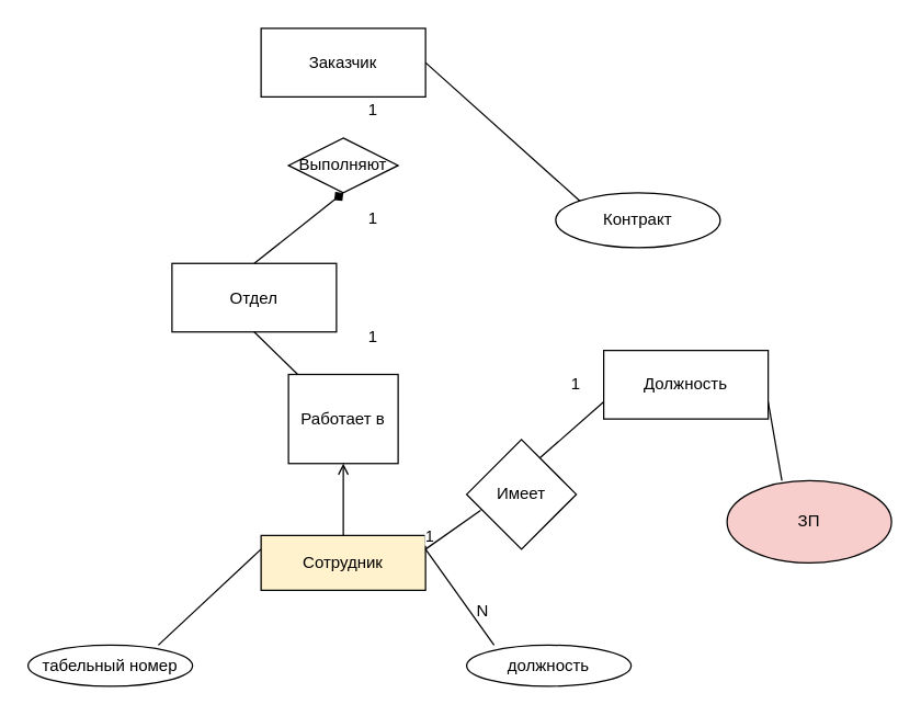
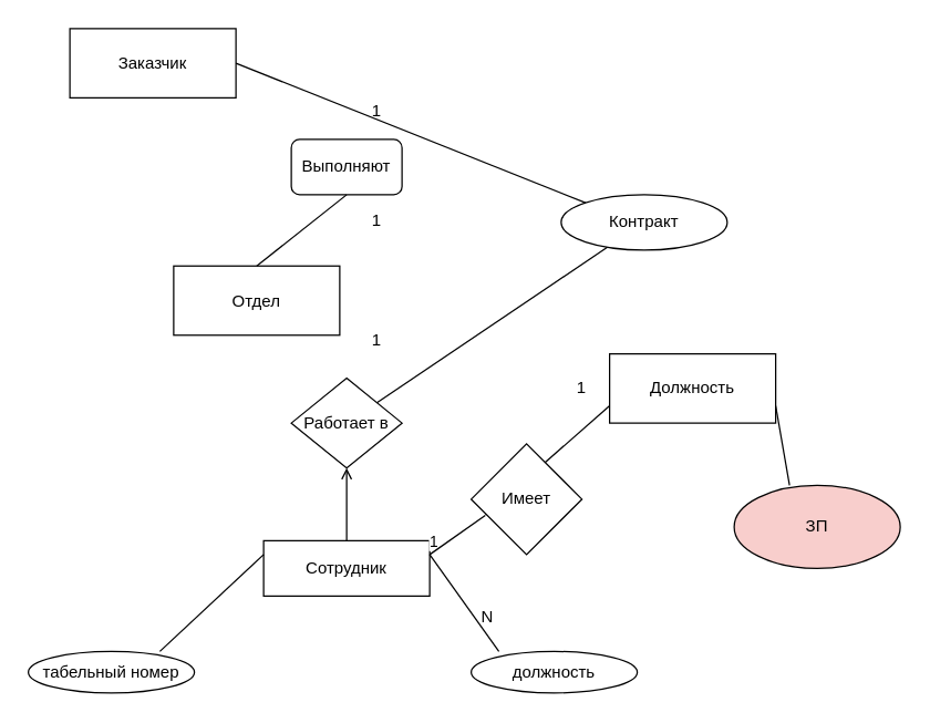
- <mxCell id="16" value="Заказчик" style="rounded=0;whiteSpace=wrap;html=1;" vertex="1" parent="1"><mxGeometry x="190" y="20" width="120" height="50" as="geometry" /></mxCell>
+ <mxCell id="16" value="Заказчик" style="rounded=0;whiteSpace=wrap;html=1;" vertex="1" parent="1"><mxGeometry x="50" y="20" width="120" height="50" as="geometry" /></mxCell>
- <mxCell id="22" value="Выполняют" style="rhombus;whiteSpace=wrap;html=1;" vertex="1" parent="1"><mxGeometry x="210" y="100" width="80" height="40" as="geometry" /></mxCell>
+ <mxCell id="22" value="Выполняют" style="whiteSpace=wrap;html=1;rounded=1;" vertex="1" parent="1"><mxGeometry x="210" y="100" width="80" height="40" as="geometry" /></mxCell>
- <mxCell id="23" value="" style="endArrow=diamond;html=1;entryX=0.5;entryY=1;entryDx=0;entryDy=0;exitX=0.5;exitY=0;exitDx=0;exitDy=0;" edge="1" parent="1" source="2" target="22"><mxGeometry width="50" height="50" relative="1" as="geometry"><mxPoint x="250" y="230" as="sourcePoint" /><mxPoint x="250" y="90" as="targetPoint" /></mxGeometry></mxCell>
+ <mxCell id="23" value="" style="endArrow=none;html=1;entryX=0.5;entryY=1;entryDx=0;entryDy=0;exitX=0.5;exitY=0;exitDx=0;exitDy=0;" edge="1" parent="1" source="2" target="22"><mxGeometry width="50" height="50" relative="1" as="geometry"><mxPoint x="250" y="230" as="sourcePoint" /><mxPoint x="250" y="90" as="targetPoint" /></mxGeometry></mxCell>
- <mxCell id="13" value="" style="endArrow=none;html=1;entryX=0.5;entryY=1;entryDx=0;entryDy=0;" edge="1" parent="1" source="14" target="2"><mxGeometry width="50" height="50" relative="1" as="geometry"><mxPoint x="250" y="369.289" as="sourcePoint" /><mxPoint x="250" y="319.289" as="targetPoint" /></mxGeometry></mxCell>
+ <mxCell id="13" value="" style="endArrow=none;html=1;" edge="1" parent="1" source="14" target="17"><mxGeometry width="50" height="50" relative="1" as="geometry"><mxPoint x="250" y="369.289" as="sourcePoint" /><mxPoint x="250" y="319.289" as="targetPoint" /></mxGeometry></mxCell>
- <mxCell id="14" value="Работает в" style="whiteSpace=wrap;html=1;rounded=0;" vertex="1" parent="1"><mxGeometry x="210" y="272.5" width="80" height="65" as="geometry" /></mxCell>
+ <mxCell id="14" value="Работает в" style="rhombus;whiteSpace=wrap;html=1;" vertex="1" parent="1"><mxGeometry x="210" y="272.5" width="80" height="65" as="geometry" /></mxCell>
- <mxCell id="3" value="Сотрудник&lt;br&gt;" style="rounded=0;whiteSpace=wrap;html=1;fillColor=#fff2cc;" vertex="1" parent="1"><mxGeometry x="190" y="390" width="120" height="40" as="geometry" /></mxCell>
+ <mxCell id="3" value="Сотрудник&lt;br&gt;" style="rounded=0;whiteSpace=wrap;html=1;" vertex="1" parent="1"><mxGeometry x="190" y="390" width="120" height="40" as="geometry" /></mxCell>
